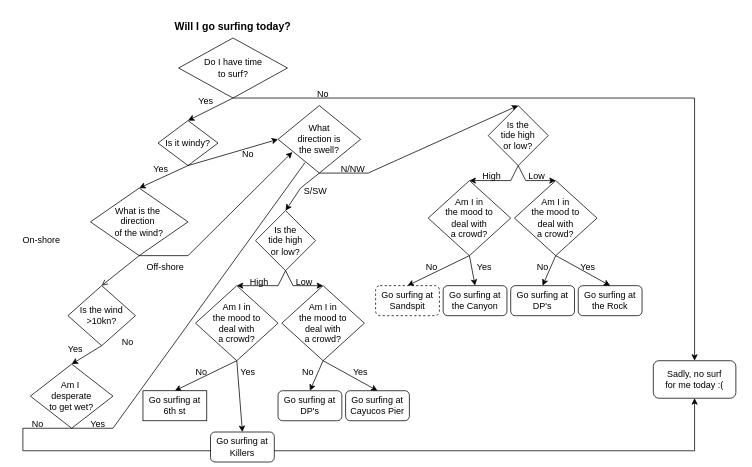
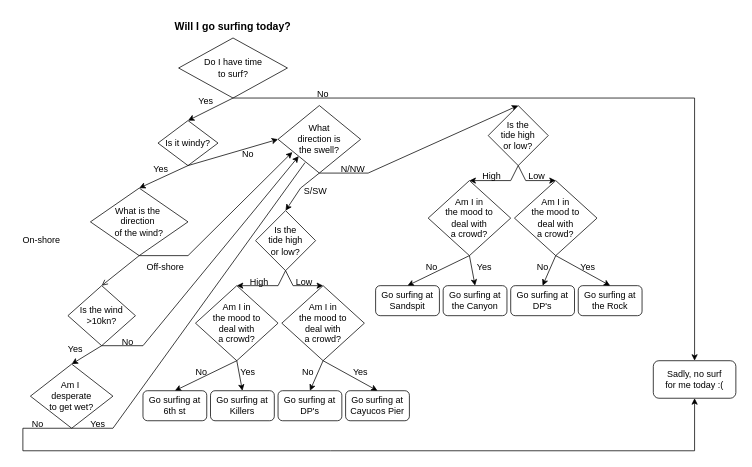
+ <mxCell id="20" value="" style="endArrow=classic;html=1;rounded=0;exitX=0.5;exitY=1;exitDx=0;exitDy=0;entryX=0;entryY=1;entryDx=0;entryDy=0;" edge="1" parent="1" source="18" target="25"><mxGeometry width="50" height="50" relative="1" as="geometry"><mxPoint x="272.98" y="447.99" as="sourcePoint" /><mxPoint x="330" y="330" as="targetPoint" /><Array as="points"><mxPoint x="190" y="460" /></Array></mxGeometry></mxCell>
- <mxCell id="56" value="Go surfing at&lt;div&gt;Sandspit&lt;/div&gt;" style="rounded=1;whiteSpace=wrap;html=1;dashed=1;" vertex="1" parent="1"><mxGeometry x="500" y="380" width="85" height="40" as="geometry" /></mxCell>
+ <mxCell id="56" value="Go surfing at&lt;div&gt;Sandspit&lt;/div&gt;" style="rounded=1;whiteSpace=wrap;html=1;" vertex="1" parent="1"><mxGeometry x="500" y="380" width="85" height="40" as="geometry" /></mxCell>
- <mxCell id="44" value="Go surfing at&lt;div&gt;6th&amp;nbsp;&lt;span style=&quot;background-color: transparent; color: light-dark(rgb(0, 0, 0), rgb(255, 255, 255));&quot;&gt;st&lt;/span&gt;&lt;/div&gt;" style="whiteSpace=wrap;html=1;rounded=0;" vertex="1" parent="1"><mxGeometry x="190" y="520" width="85" height="40" as="geometry" /></mxCell>
+ <mxCell id="44" value="Go surfing at&lt;div&gt;6th&amp;nbsp;&lt;span style=&quot;background-color: transparent; color: light-dark(rgb(0, 0, 0), rgb(255, 255, 255));&quot;&gt;st&lt;/span&gt;&lt;/div&gt;" style="rounded=1;whiteSpace=wrap;html=1;" vertex="1" parent="1"><mxGeometry x="190" y="520" width="85" height="40" as="geometry" /></mxCell>
- <mxCell id="45" value="Go surfing at&lt;div&gt;Killers&lt;/div&gt;" style="rounded=1;whiteSpace=wrap;html=1;" vertex="1" parent="1"><mxGeometry x="280" y="575" width="85" height="40" as="geometry" /></mxCell>
+ <mxCell id="45" value="Go surfing at&lt;div&gt;Killers&lt;/div&gt;" style="rounded=1;whiteSpace=wrap;html=1;" vertex="1" parent="1"><mxGeometry x="280" y="520" width="85" height="40" as="geometry" /></mxCell>
